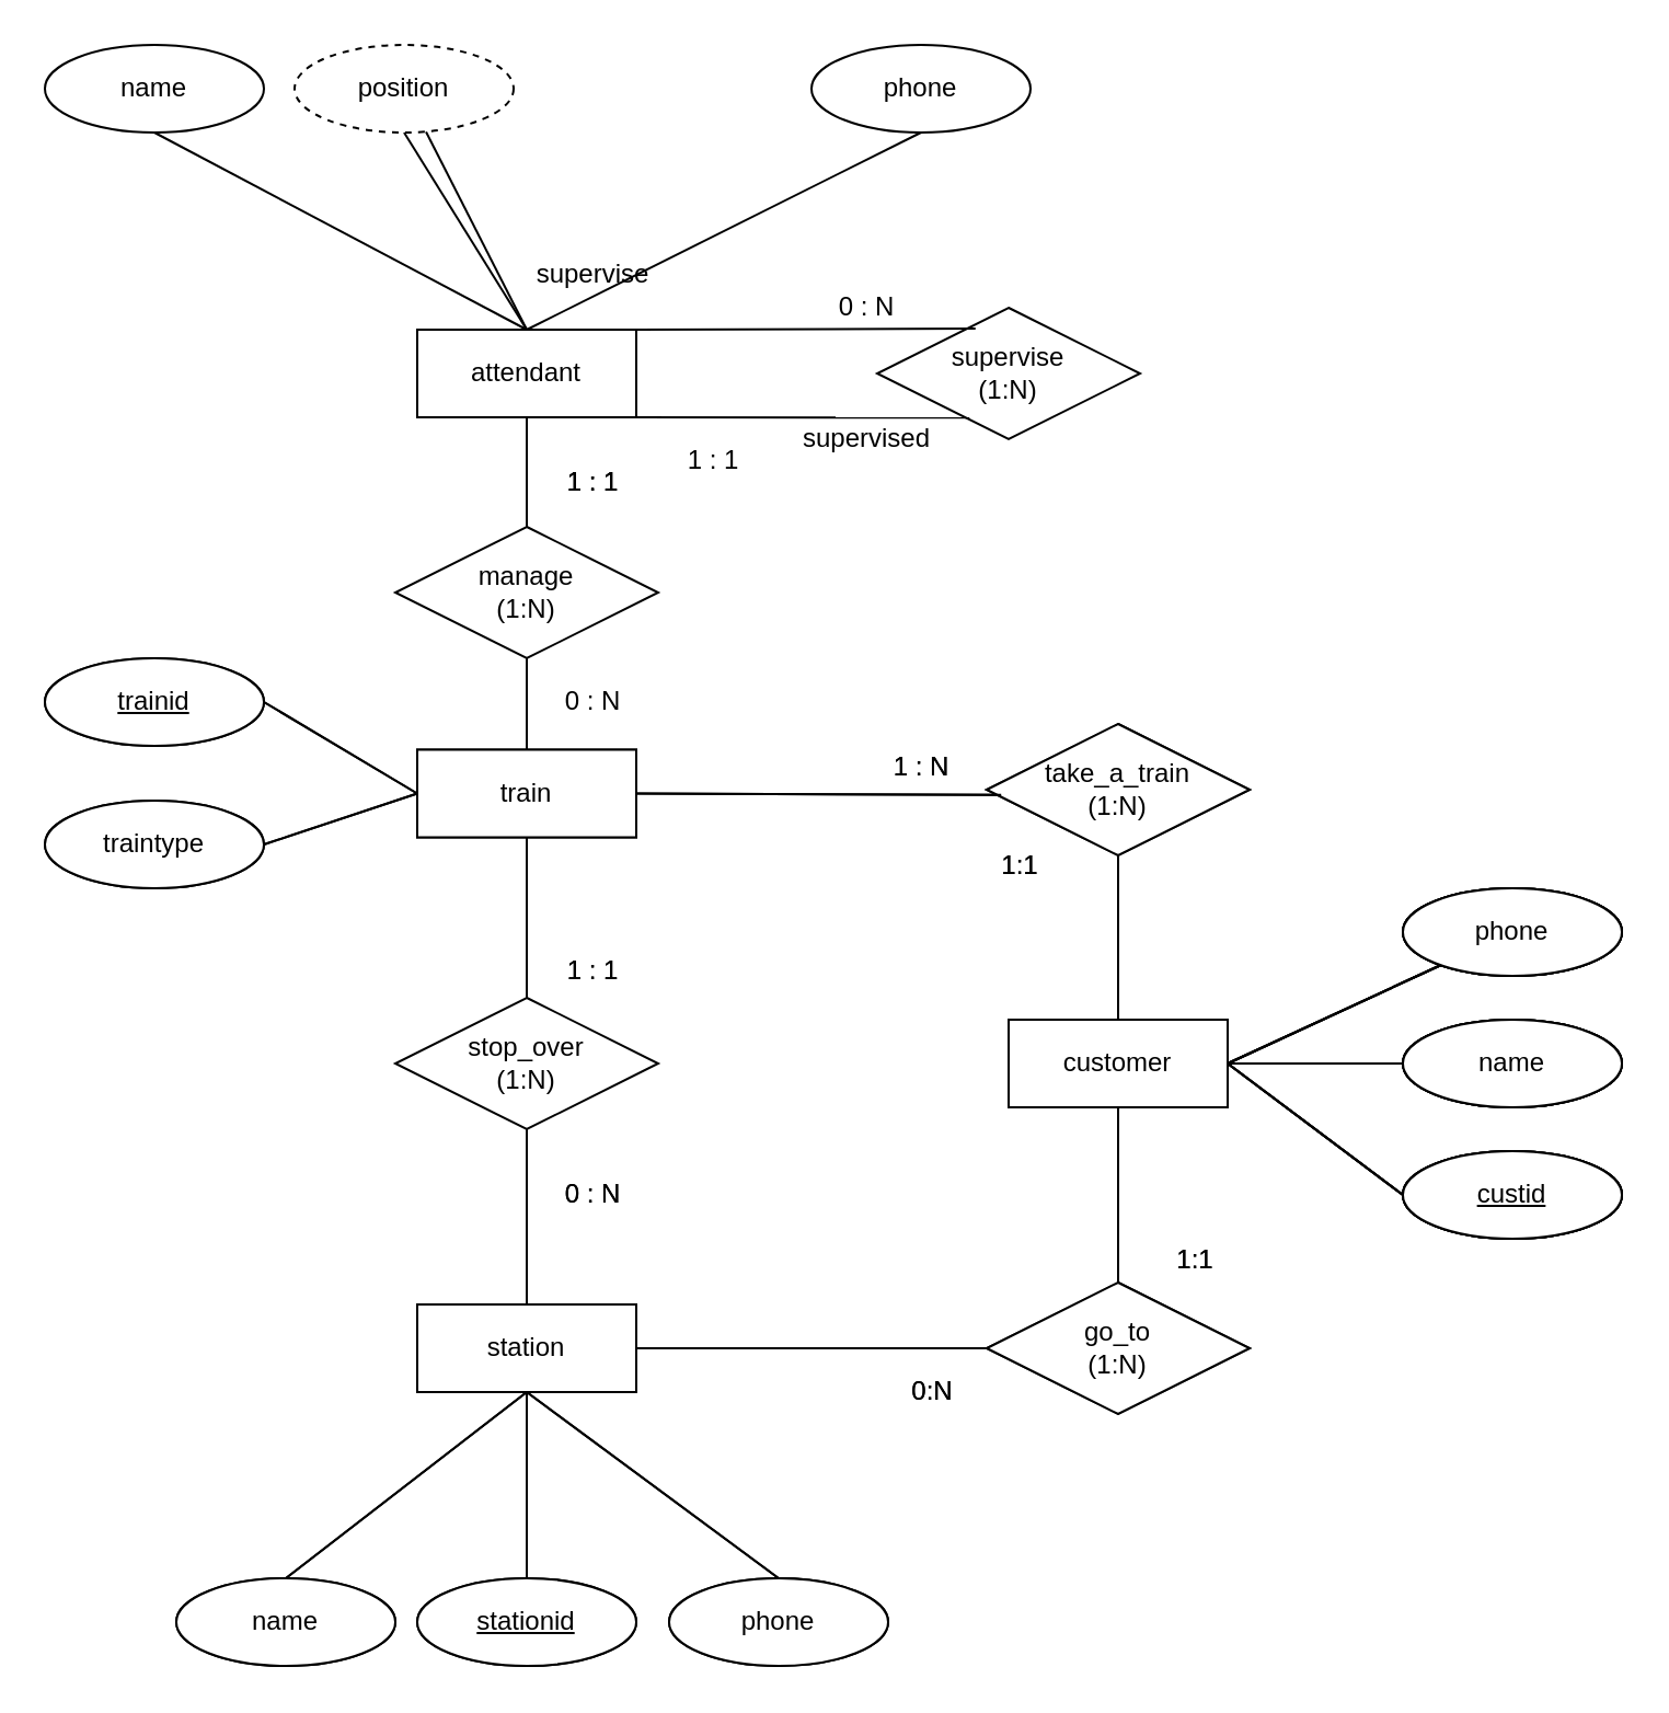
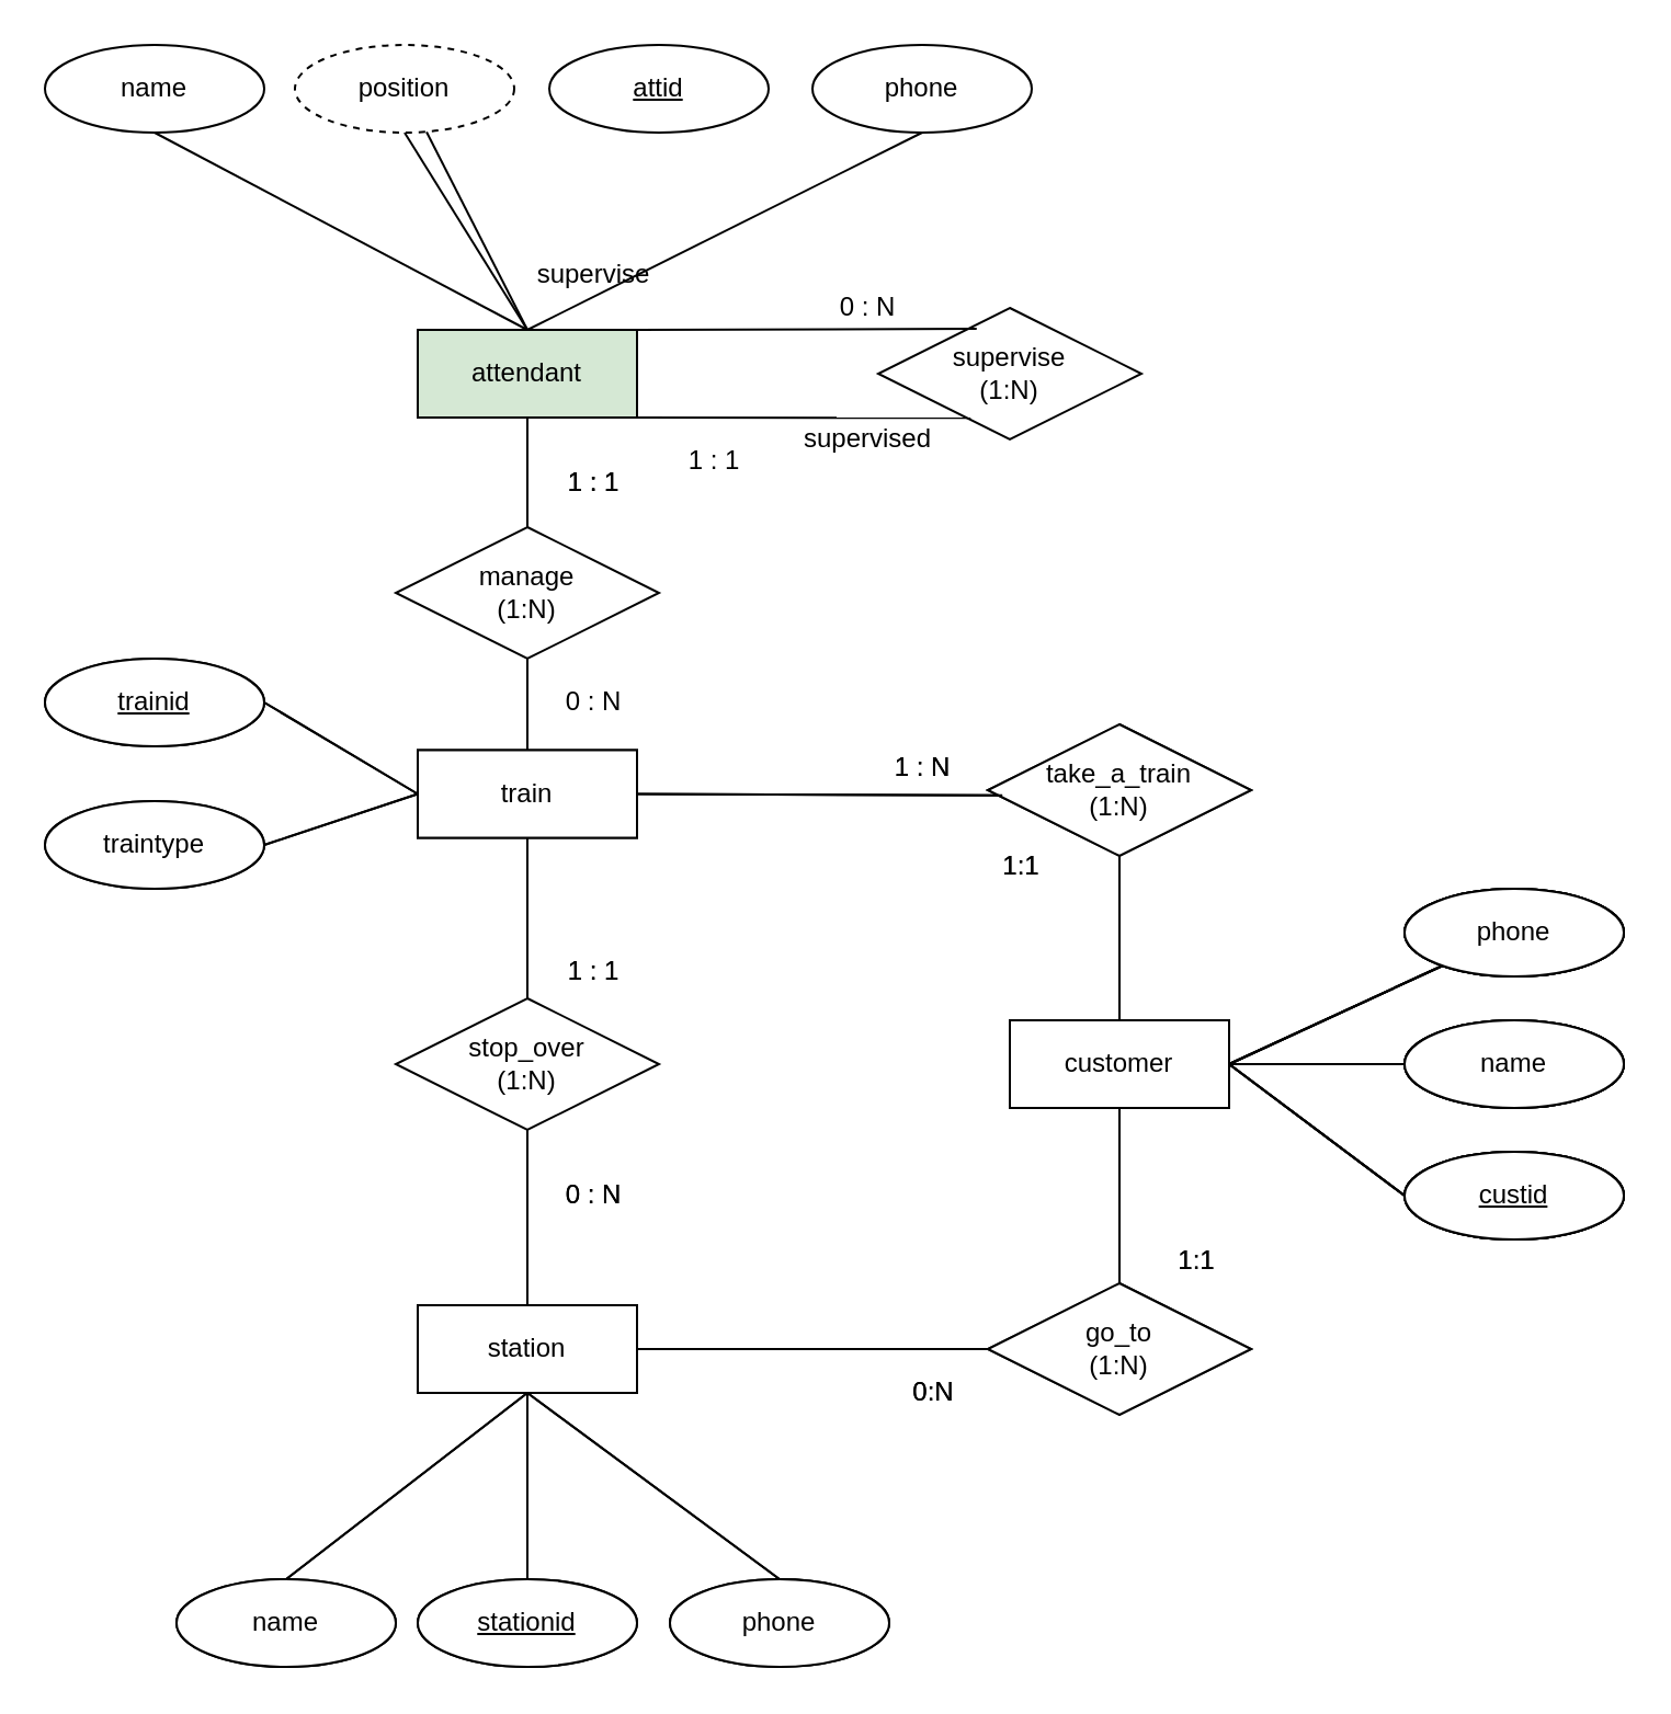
+ <mxCell id="3" value="attid" style="ellipse;whiteSpace=wrap;html=1;align=center;fontStyle=4;" vertex="1" parent="1"><mxGeometry x="250" y="20" width="100" height="40" as="geometry" /></mxCell>
- <mxCell id="2" value="attendant" style="whiteSpace=wrap;html=1;align=center;" vertex="1" parent="1"><mxGeometry x="190" y="150" width="100" height="40" as="geometry" /></mxCell>
+ <mxCell id="2" value="attendant" style="whiteSpace=wrap;html=1;align=center;fillColor=#d5e8d4;" vertex="1" parent="1"><mxGeometry x="190" y="150" width="100" height="40" as="geometry" /></mxCell>
